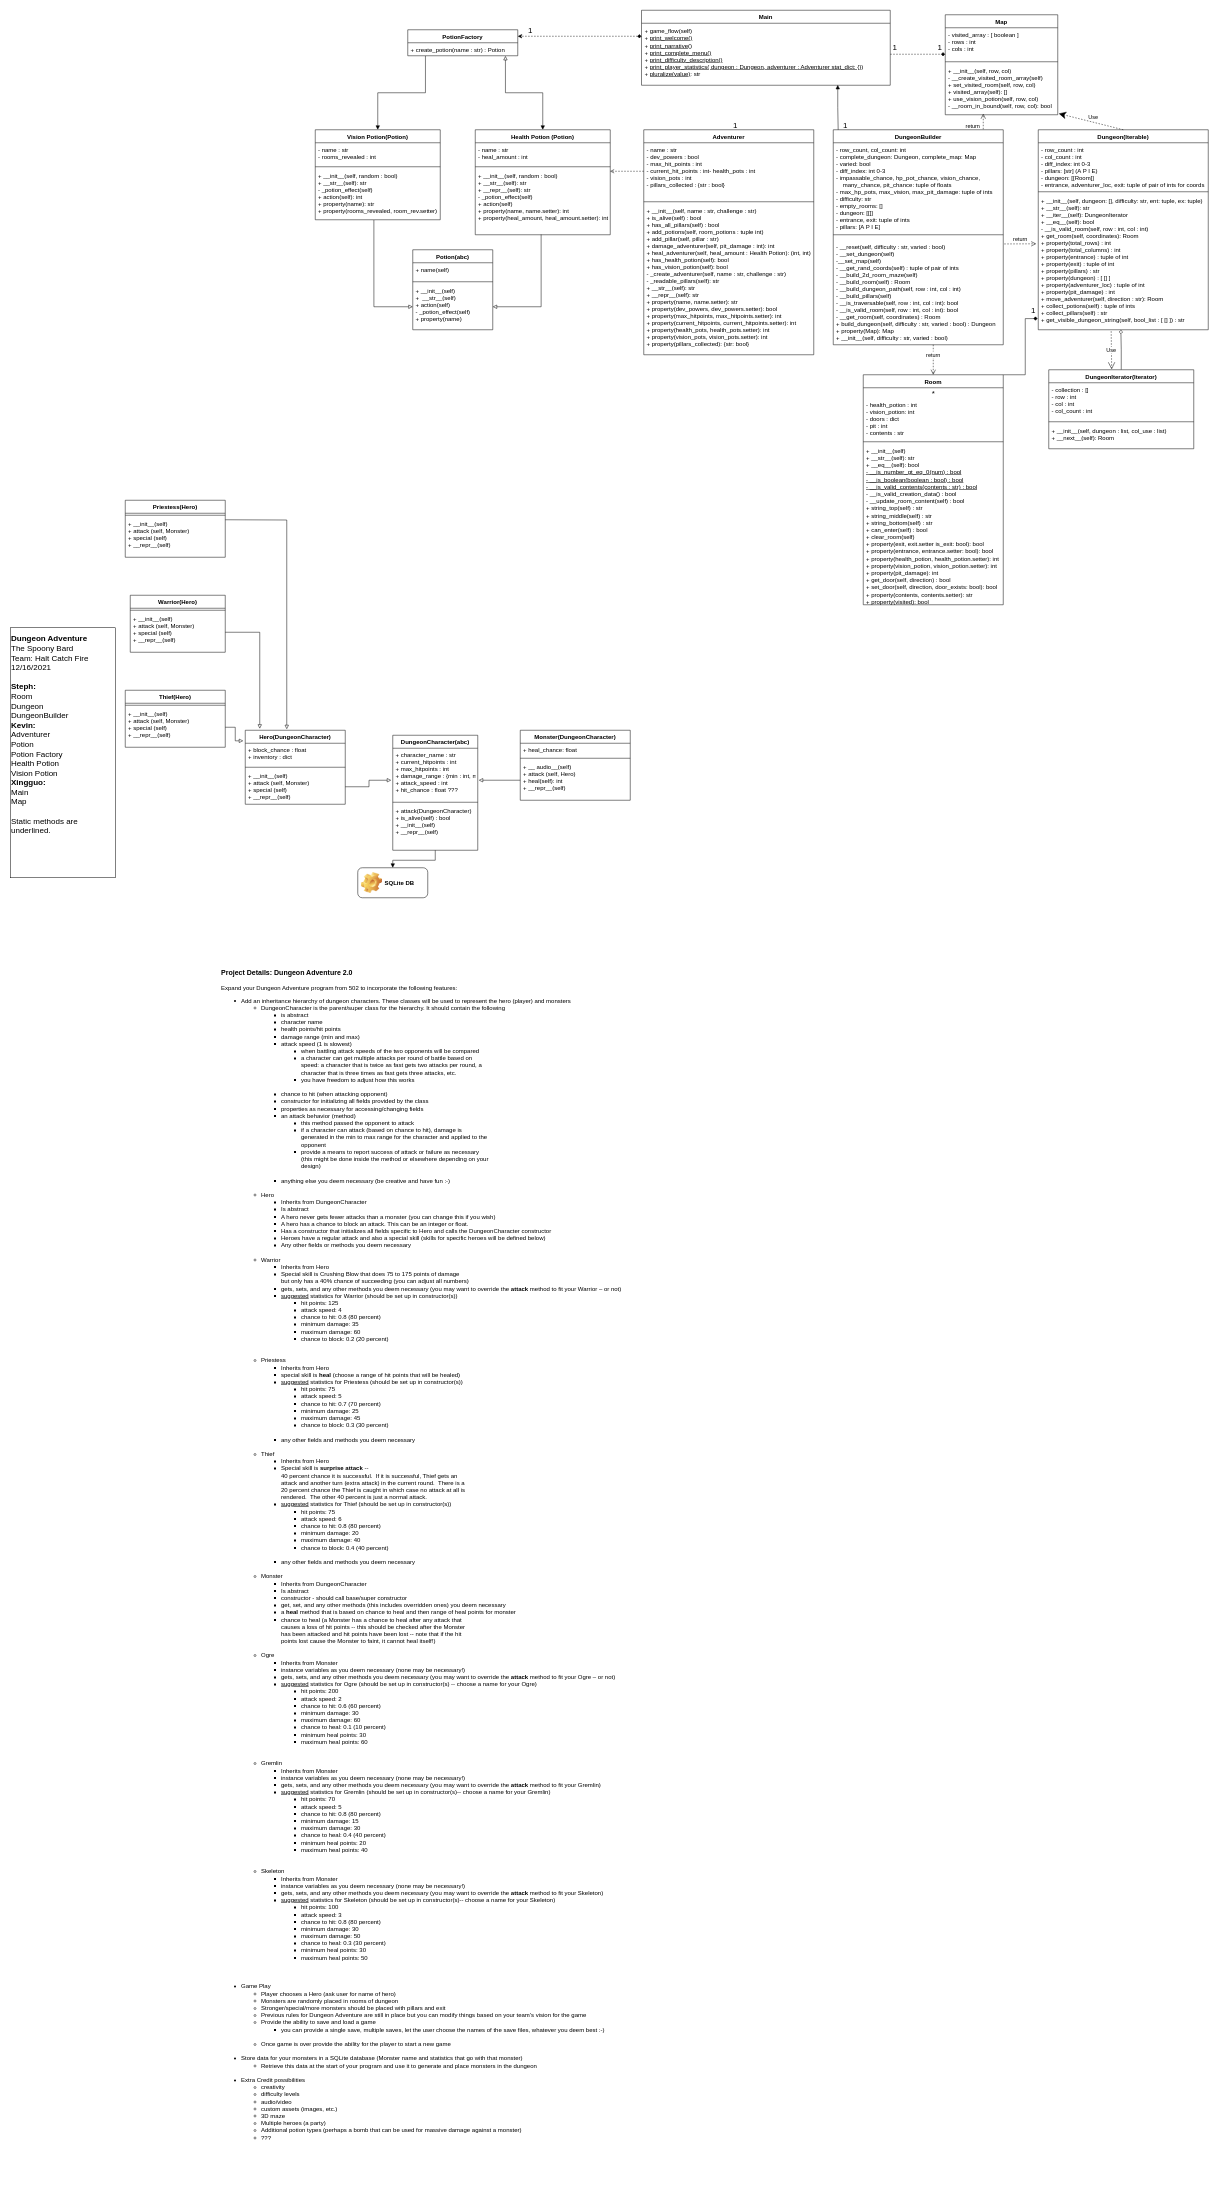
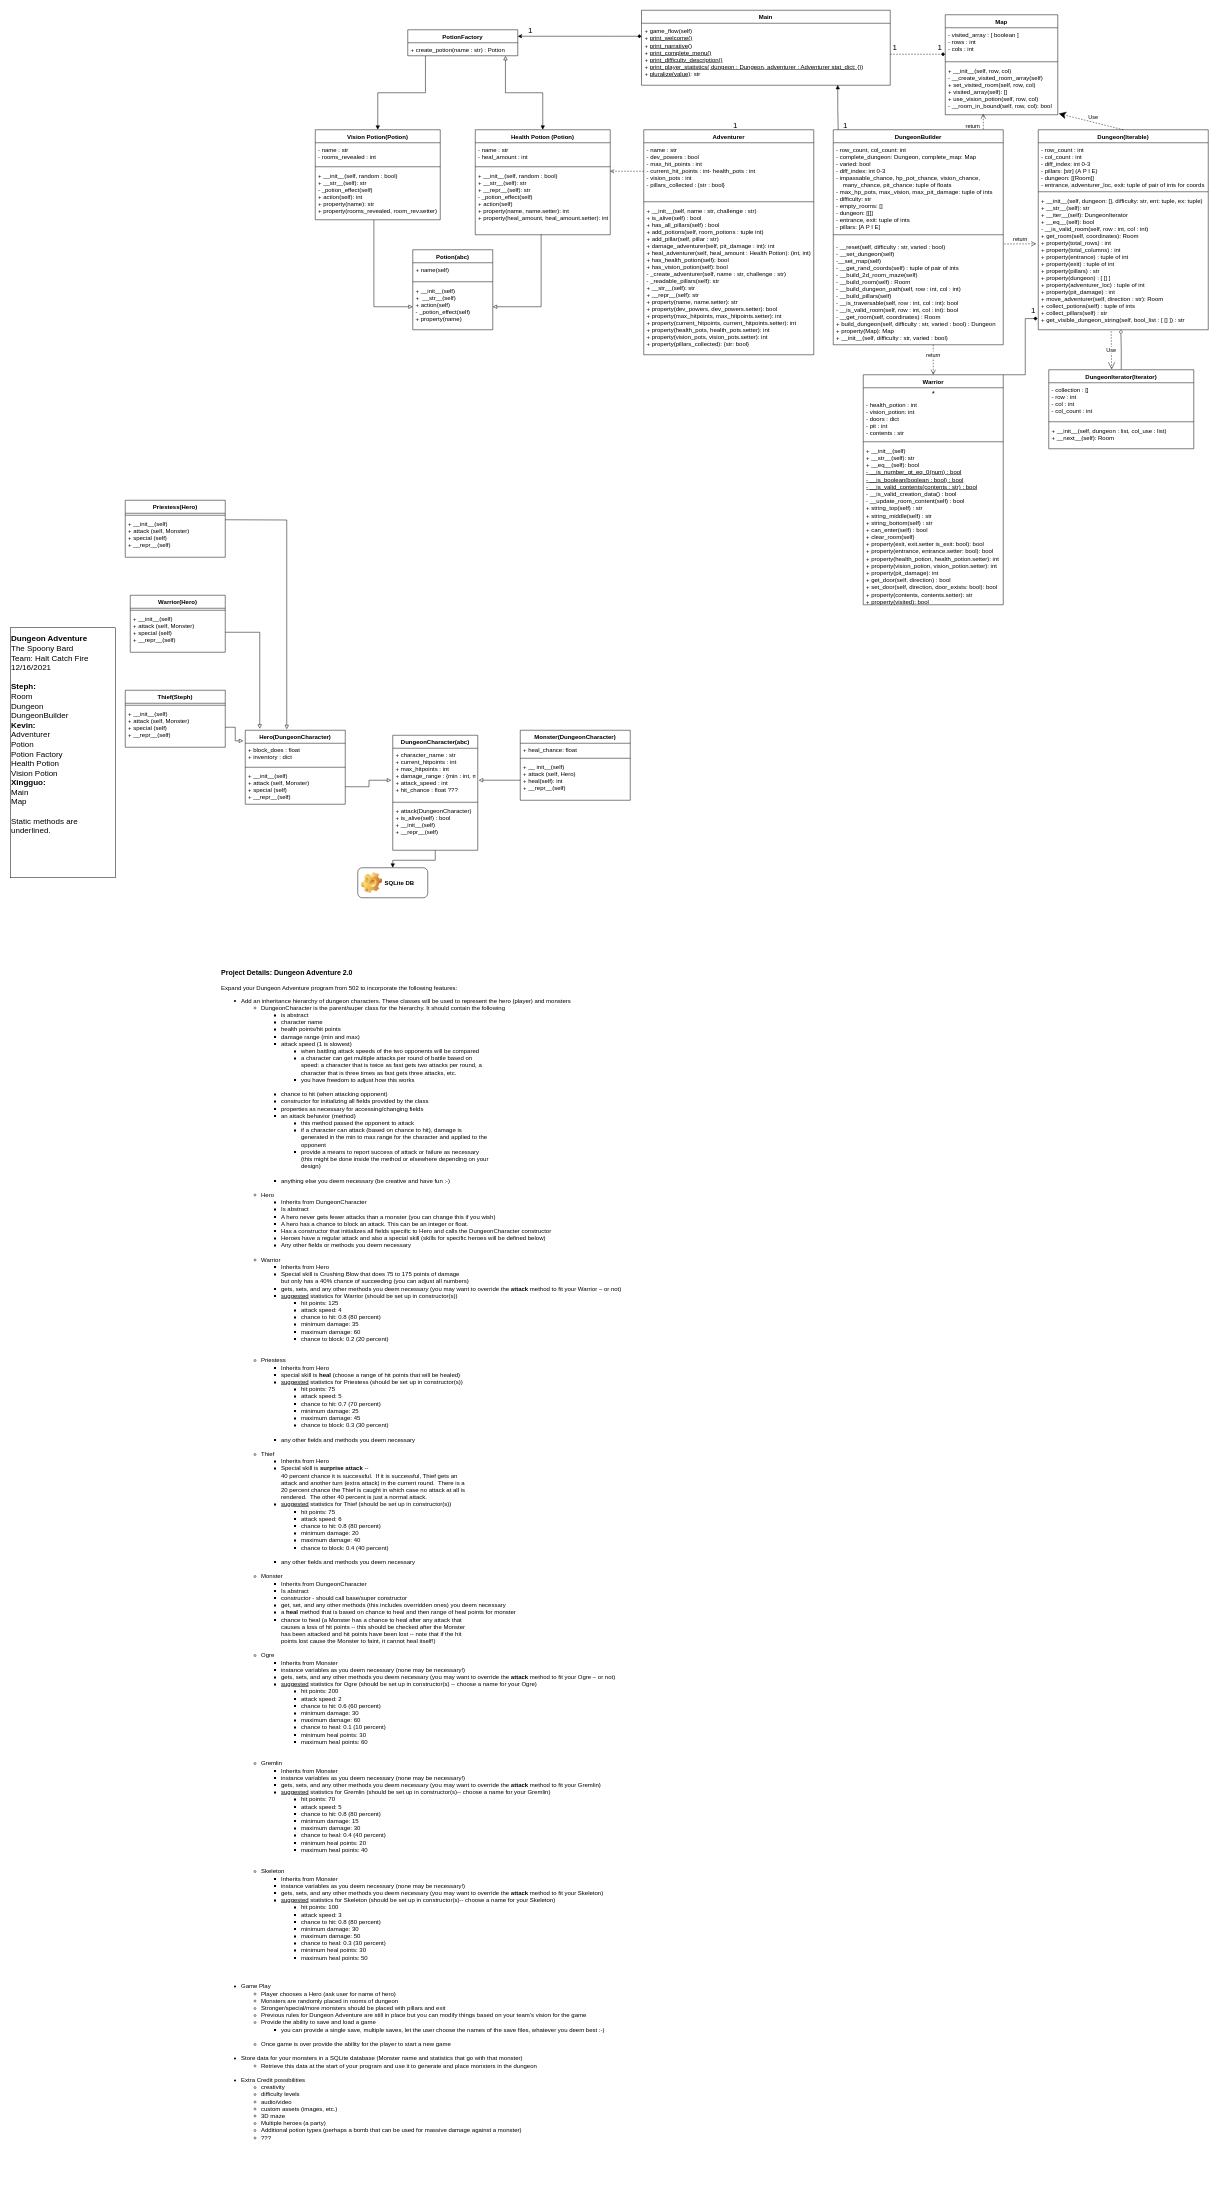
- <mxCell id="36" style="edgeStyle=orthogonalEdgeStyle;rounded=0;orthogonalLoop=1;jettySize=auto;html=1;entryX=1;entryY=0.25;entryDx=0;entryDy=0;startArrow=diamond;startFill=1;dashed=1;" parent="1" source="37" target="25" edge="1"><mxGeometry relative="1" as="geometry"><Array as="points"><mxPoint x="1230" y="72" /><mxPoint x="1230" y="72" /></Array></mxGeometry></mxCell>
+ <mxCell id="36" style="edgeStyle=orthogonalEdgeStyle;rounded=0;orthogonalLoop=1;jettySize=auto;html=1;entryX=1;entryY=0.25;entryDx=0;entryDy=0;startArrow=diamond;startFill=1;" parent="1" source="37" target="25" edge="1"><mxGeometry relative="1" as="geometry"><Array as="points"><mxPoint x="1230" y="72" /><mxPoint x="1230" y="72" /></Array></mxGeometry></mxCell>
- <mxCell id="7" value="Room" style="swimlane;fontStyle=1;align=center;verticalAlign=top;childLayout=stackLayout;horizontal=1;startSize=26;horizontalStack=0;resizeParent=1;resizeParentMax=0;resizeLast=0;collapsible=1;marginBottom=0;" parent="1" vertex="1"><mxGeometry x="1726" y="749" width="280" height="460" as="geometry"><mxRectangle x="1670" y="474" width="70" height="26" as="alternateBounds" /></mxGeometry></mxCell>
+ <mxCell id="7" value="Warrior" style="swimlane;fontStyle=1;align=center;verticalAlign=top;childLayout=stackLayout;horizontal=1;startSize=26;horizontalStack=0;resizeParent=1;resizeParentMax=0;resizeLast=0;collapsible=1;marginBottom=0;" parent="1" vertex="1"><mxGeometry x="1726" y="749" width="280" height="460" as="geometry"><mxRectangle x="1670" y="474" width="70" height="26" as="alternateBounds" /></mxGeometry></mxCell>
- <mxCell id="80" value="Thief(Hero)" style="swimlane;fontStyle=1;align=center;verticalAlign=top;childLayout=stackLayout;horizontal=1;startSize=26;horizontalStack=0;resizeParent=1;resizeParentMax=0;resizeLast=0;collapsible=1;marginBottom=0;" parent="1" vertex="1"><mxGeometry x="250" y="1380" width="200" height="114" as="geometry" /></mxCell>
+ <mxCell id="80" value="Thief(Steph)" style="swimlane;fontStyle=1;align=center;verticalAlign=top;childLayout=stackLayout;horizontal=1;startSize=26;horizontalStack=0;resizeParent=1;resizeParentMax=0;resizeLast=0;collapsible=1;marginBottom=0;" parent="1" vertex="1"><mxGeometry x="250" y="1380" width="200" height="114" as="geometry" /></mxCell>
- <mxCell id="67" value="+ block_chance : float&#10;+ inventory : dict&#10;" style="text;strokeColor=none;fillColor=none;align=left;verticalAlign=top;spacingLeft=4;spacingRight=4;overflow=hidden;rotatable=0;points=[[0,0.5],[1,0.5]];portConstraint=eastwest;" parent="66" vertex="1"><mxGeometry y="26" width="200" height="44" as="geometry" /></mxCell>
+ <mxCell id="67" value="+ block_does : float&#10;+ inventory : dict&#10;" style="text;strokeColor=none;fillColor=none;align=left;verticalAlign=top;spacingLeft=4;spacingRight=4;overflow=hidden;rotatable=0;points=[[0,0.5],[1,0.5]];portConstraint=eastwest;" parent="66" vertex="1"><mxGeometry y="26" width="200" height="44" as="geometry" /></mxCell>
- <mxCell id="78" value="+ __ audio__(self)&#10;+ attack (self, Hero)&#10;+ heal(self): int&#10;+ __repr__(self)&#10;" style="text;strokeColor=none;fillColor=none;align=left;verticalAlign=top;spacingLeft=4;spacingRight=4;overflow=hidden;rotatable=0;points=[[0,0.5],[1,0.5]];portConstraint=eastwest;" parent="75" vertex="1"><mxGeometry y="60" width="220" height="80" as="geometry" /></mxCell>
+ <mxCell id="78" value="+ __ init__(self)&#10;+ attack (self, Hero)&#10;+ heal(self): int&#10;+ __repr__(self)&#10;" style="text;strokeColor=none;fillColor=none;align=left;verticalAlign=top;spacingLeft=4;spacingRight=4;overflow=hidden;rotatable=0;points=[[0,0.5],[1,0.5]];portConstraint=eastwest;" parent="75" vertex="1"><mxGeometry y="60" width="220" height="80" as="geometry" /></mxCell>
